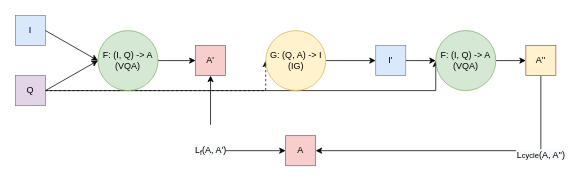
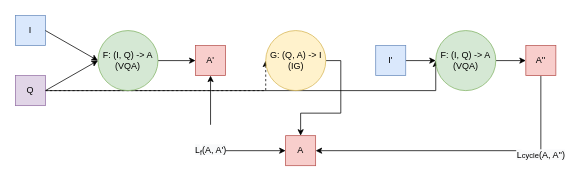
- <mxCell id="11" style="edgeStyle=orthogonalEdgeStyle;rounded=0;orthogonalLoop=1;jettySize=auto;html=1;exitX=1;exitY=0.5;exitDx=0;exitDy=0;entryX=0;entryY=0.5;entryDx=0;entryDy=0;" edge="1" parent="1" source="12" target="14"><mxGeometry relative="1" as="geometry" /></mxCell>
+ <mxCell id="11" style="edgeStyle=orthogonalEdgeStyle;rounded=0;orthogonalLoop=1;jettySize=auto;html=1;exitX=1;exitY=0.5;exitDx=0;exitDy=0;" edge="1" parent="1" source="12" target="20"><mxGeometry relative="1" as="geometry" /></mxCell>
- <mxCell id="19" value="A''" style="rounded=0;whiteSpace=wrap;html=1;fillColor=#fff2cc;strokeColor=#b85450;" vertex="1" parent="1"><mxGeometry x="700" y="60" width="40" height="40" as="geometry" /></mxCell>
+ <mxCell id="19" value="A''" style="rounded=0;whiteSpace=wrap;html=1;fillColor=#f8cecc;strokeColor=#b85450;" vertex="1" parent="1"><mxGeometry x="700" y="60" width="40" height="40" as="geometry" /></mxCell>
